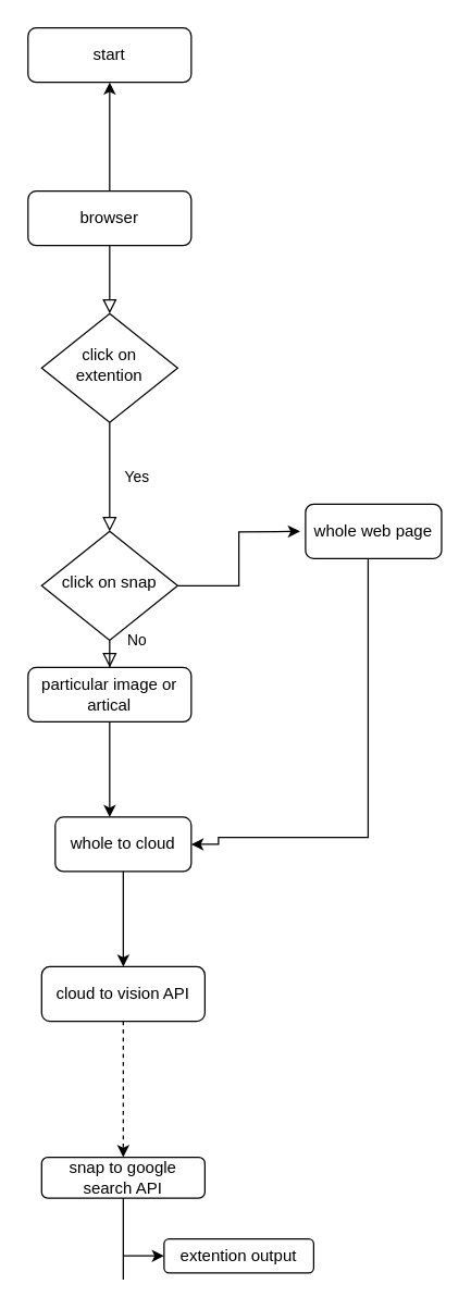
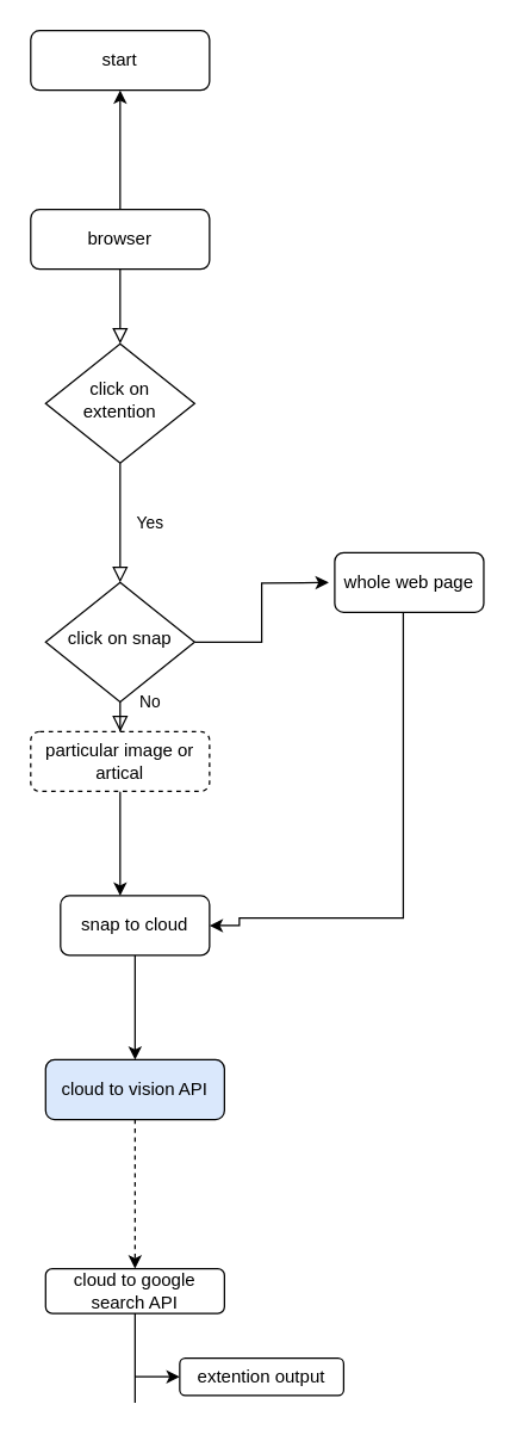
- <mxCell id="11" value="particular image or artical" style="rounded=1;whiteSpace=wrap;html=1;fontSize=12;glass=0;strokeWidth=1;shadow=0;" parent="1" vertex="1"><mxGeometry x="20" y="490" width="120" height="40" as="geometry" /></mxCell>
+ <mxCell id="11" value="particular image or artical" style="rounded=1;whiteSpace=wrap;html=1;fontSize=12;glass=0;strokeWidth=1;shadow=0;dashed=1;" parent="1" vertex="1"><mxGeometry x="20" y="490" width="120" height="40" as="geometry" /></mxCell>
- <mxCell id="15" value="whole to cloud" style="whiteSpace=wrap;html=1;rounded=1;shadow=0;strokeWidth=1;glass=0;" vertex="1" parent="1"><mxGeometry x="40" y="600" width="100" height="40" as="geometry" /></mxCell>
+ <mxCell id="15" value="snap to cloud" style="whiteSpace=wrap;html=1;rounded=1;shadow=0;strokeWidth=1;glass=0;" vertex="1" parent="1"><mxGeometry x="40" y="600" width="100" height="40" as="geometry" /></mxCell>
- <mxCell id="17" value="cloud to vision API" style="whiteSpace=wrap;html=1;rounded=1;shadow=0;strokeWidth=1;glass=0;" vertex="1" parent="1"><mxGeometry x="30" y="710" width="120" height="40" as="geometry" /></mxCell>
+ <mxCell id="17" value="cloud to vision API" style="whiteSpace=wrap;html=1;rounded=1;shadow=0;strokeWidth=1;glass=0;fillColor=#dae8fc;" vertex="1" parent="1"><mxGeometry x="30" y="710" width="120" height="40" as="geometry" /></mxCell>
- <mxCell id="19" value="snap to google search API" style="whiteSpace=wrap;html=1;rounded=1;shadow=0;strokeWidth=1;glass=0;" vertex="1" parent="1"><mxGeometry x="30" y="850" width="120" height="30" as="geometry" /></mxCell>
+ <mxCell id="19" value="cloud to google search API" style="whiteSpace=wrap;html=1;rounded=1;shadow=0;strokeWidth=1;glass=0;" vertex="1" parent="1"><mxGeometry x="30" y="850" width="120" height="30" as="geometry" /></mxCell>
